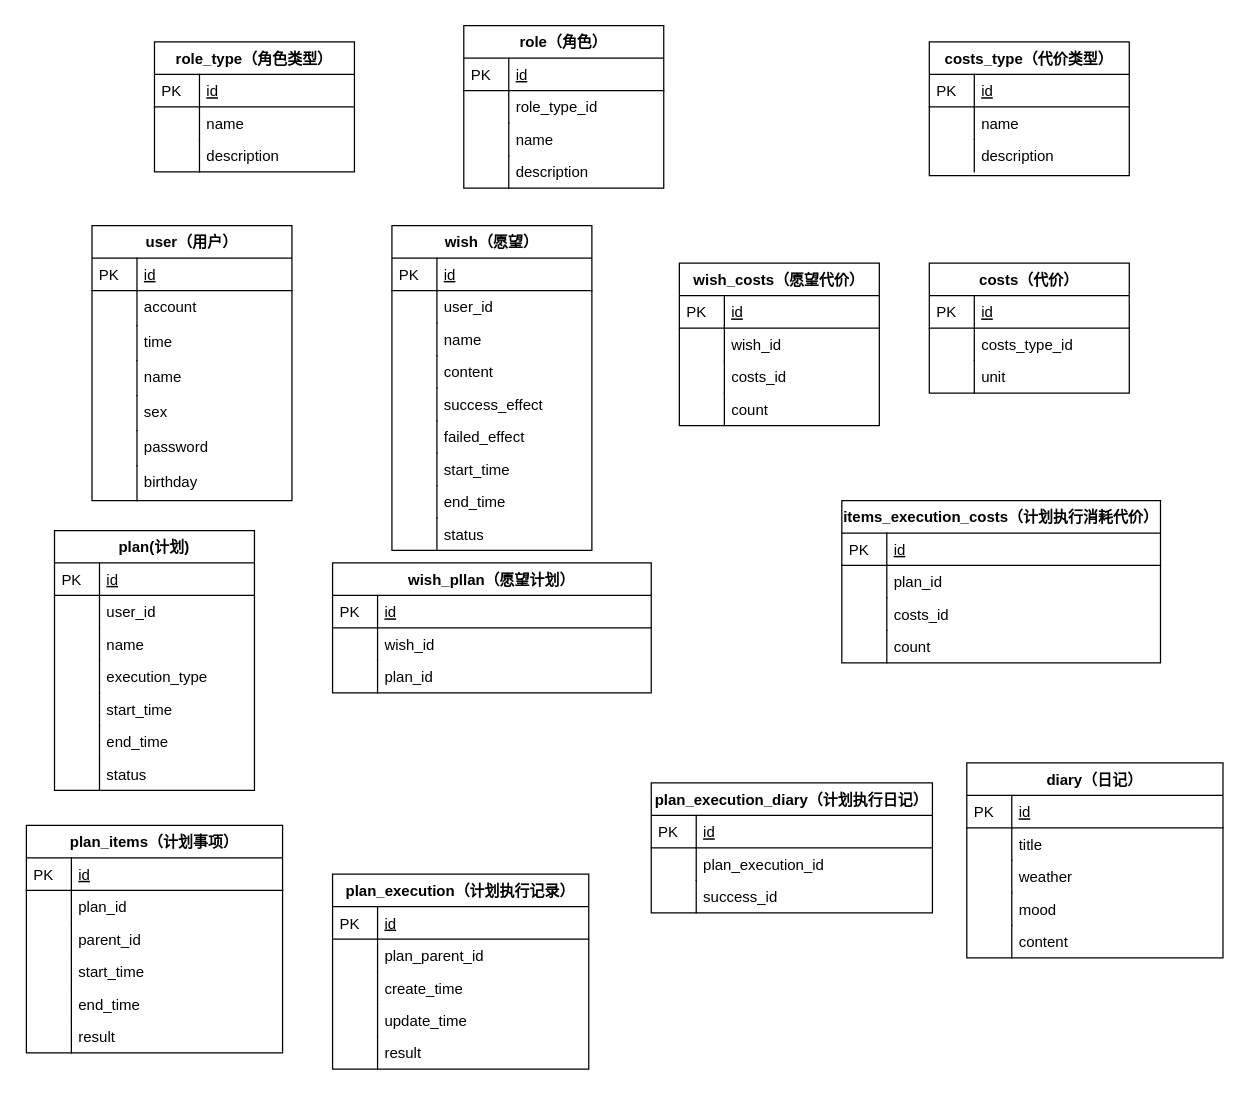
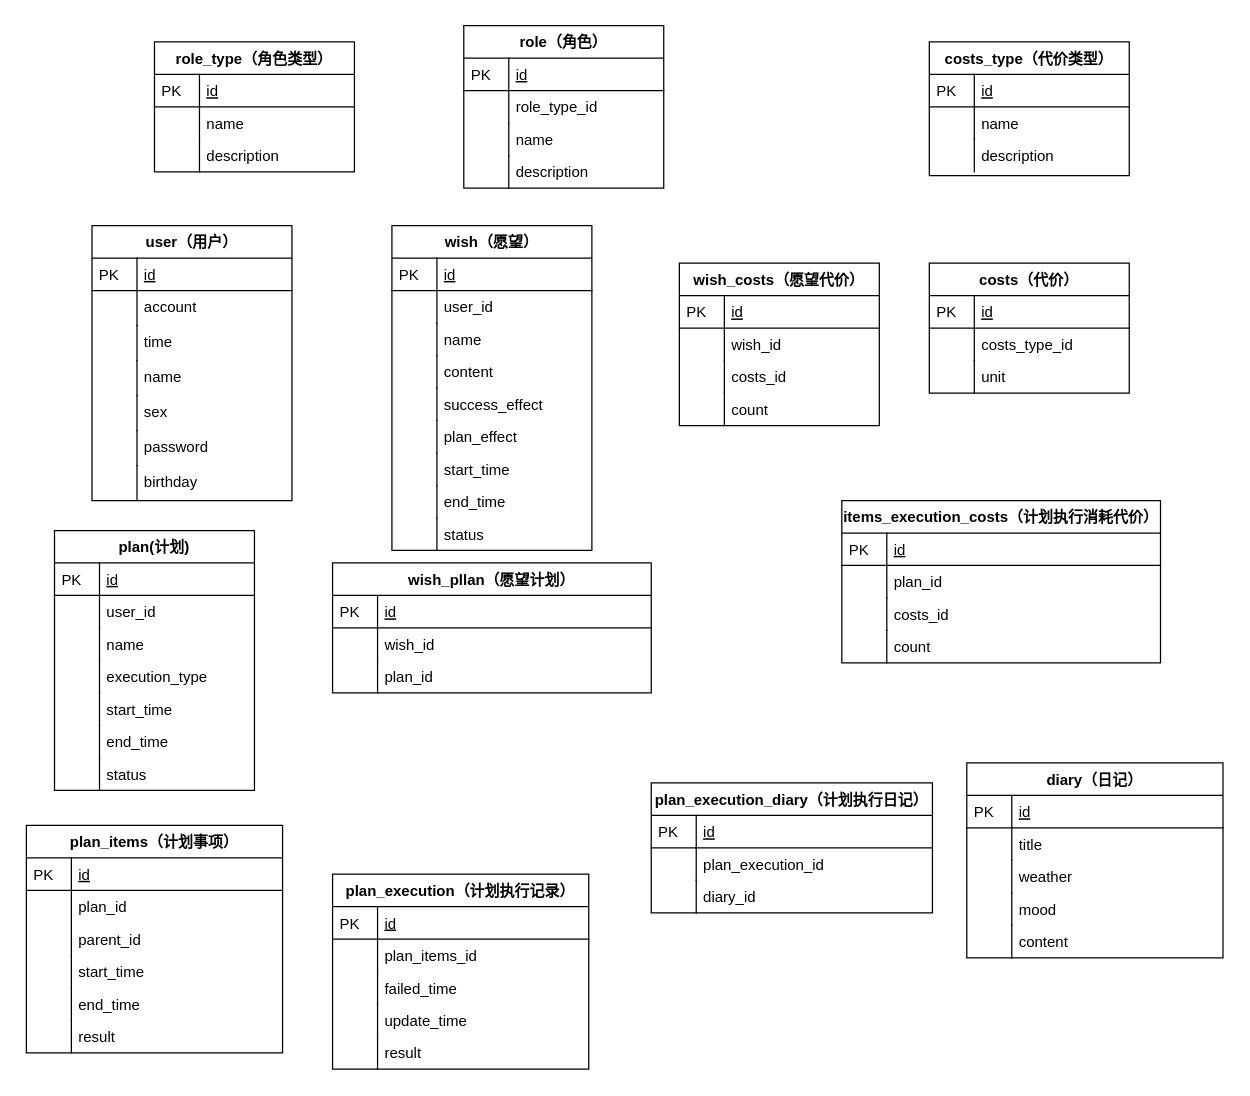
- <mxCell id="54" value="failed_effect" style="shape=partialRectangle;top=0;left=0;right=0;bottom=0;align=left;verticalAlign=top;fillColor=none;spacingLeft=40;spacingRight=4;overflow=hidden;rotatable=0;points=[[0,0.5],[1,0.5]];portConstraint=eastwest;dropTarget=0;rounded=0;shadow=0;strokeWidth=1;" parent="43" vertex="1"><mxGeometry y="156" width="160" height="26" as="geometry" /></mxCell>
+ <mxCell id="54" value="plan_effect" style="shape=partialRectangle;top=0;left=0;right=0;bottom=0;align=left;verticalAlign=top;fillColor=none;spacingLeft=40;spacingRight=4;overflow=hidden;rotatable=0;points=[[0,0.5],[1,0.5]];portConstraint=eastwest;dropTarget=0;rounded=0;shadow=0;strokeWidth=1;" parent="43" vertex="1"><mxGeometry y="156" width="160" height="26" as="geometry" /></mxCell>
- <mxCell id="133" value="success_id" style="shape=partialRectangle;top=0;left=0;right=0;bottom=0;align=left;verticalAlign=top;fillColor=none;spacingLeft=40;spacingRight=4;overflow=hidden;rotatable=0;points=[[0,0.5],[1,0.5]];portConstraint=eastwest;dropTarget=0;rounded=0;shadow=0;strokeWidth=1;" vertex="1" parent="128"><mxGeometry y="78" width="225" height="26" as="geometry" /></mxCell>
+ <mxCell id="133" value="diary_id" style="shape=partialRectangle;top=0;left=0;right=0;bottom=0;align=left;verticalAlign=top;fillColor=none;spacingLeft=40;spacingRight=4;overflow=hidden;rotatable=0;points=[[0,0.5],[1,0.5]];portConstraint=eastwest;dropTarget=0;rounded=0;shadow=0;strokeWidth=1;" vertex="1" parent="128"><mxGeometry y="78" width="225" height="26" as="geometry" /></mxCell>
- <mxCell id="35" value="plan_parent_id" style="shape=partialRectangle;top=0;left=0;right=0;bottom=0;align=left;verticalAlign=top;fillColor=none;spacingLeft=40;spacingRight=4;overflow=hidden;rotatable=0;points=[[0,0.5],[1,0.5]];portConstraint=eastwest;dropTarget=0;rounded=0;shadow=0;strokeWidth=1;" parent="32" vertex="1"><mxGeometry y="52" width="205" height="26" as="geometry" /></mxCell>
+ <mxCell id="35" value="plan_items_id" style="shape=partialRectangle;top=0;left=0;right=0;bottom=0;align=left;verticalAlign=top;fillColor=none;spacingLeft=40;spacingRight=4;overflow=hidden;rotatable=0;points=[[0,0.5],[1,0.5]];portConstraint=eastwest;dropTarget=0;rounded=0;shadow=0;strokeWidth=1;" parent="32" vertex="1"><mxGeometry y="52" width="205" height="26" as="geometry" /></mxCell>
- <mxCell id="37" value="create_time" style="shape=partialRectangle;top=0;left=0;right=0;bottom=0;align=left;verticalAlign=top;fillColor=none;spacingLeft=40;spacingRight=4;overflow=hidden;rotatable=0;points=[[0,0.5],[1,0.5]];portConstraint=eastwest;dropTarget=0;rounded=0;shadow=0;strokeWidth=1;" vertex="1" parent="32"><mxGeometry y="78" width="205" height="26" as="geometry" /></mxCell>
+ <mxCell id="37" value="failed_time" style="shape=partialRectangle;top=0;left=0;right=0;bottom=0;align=left;verticalAlign=top;fillColor=none;spacingLeft=40;spacingRight=4;overflow=hidden;rotatable=0;points=[[0,0.5],[1,0.5]];portConstraint=eastwest;dropTarget=0;rounded=0;shadow=0;strokeWidth=1;" vertex="1" parent="32"><mxGeometry y="78" width="205" height="26" as="geometry" /></mxCell>
